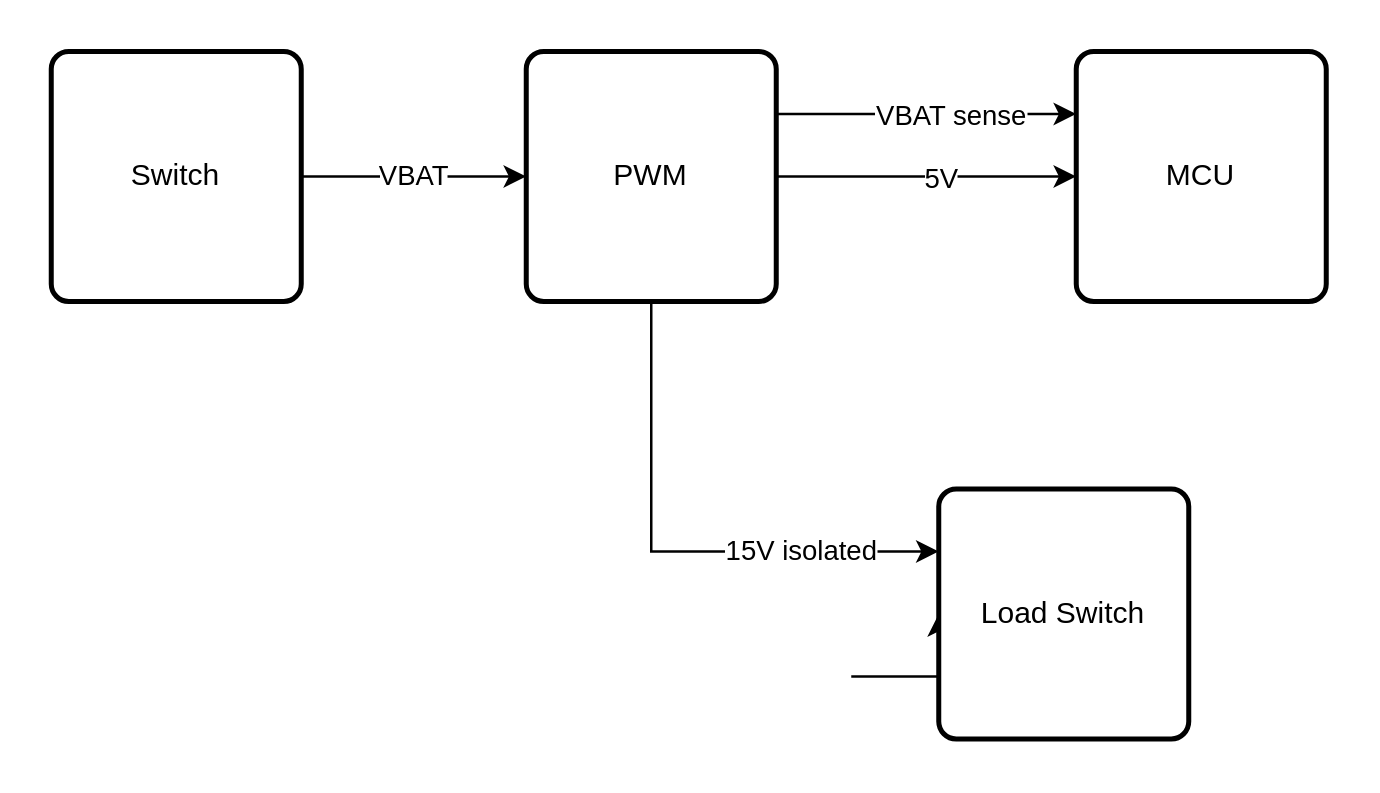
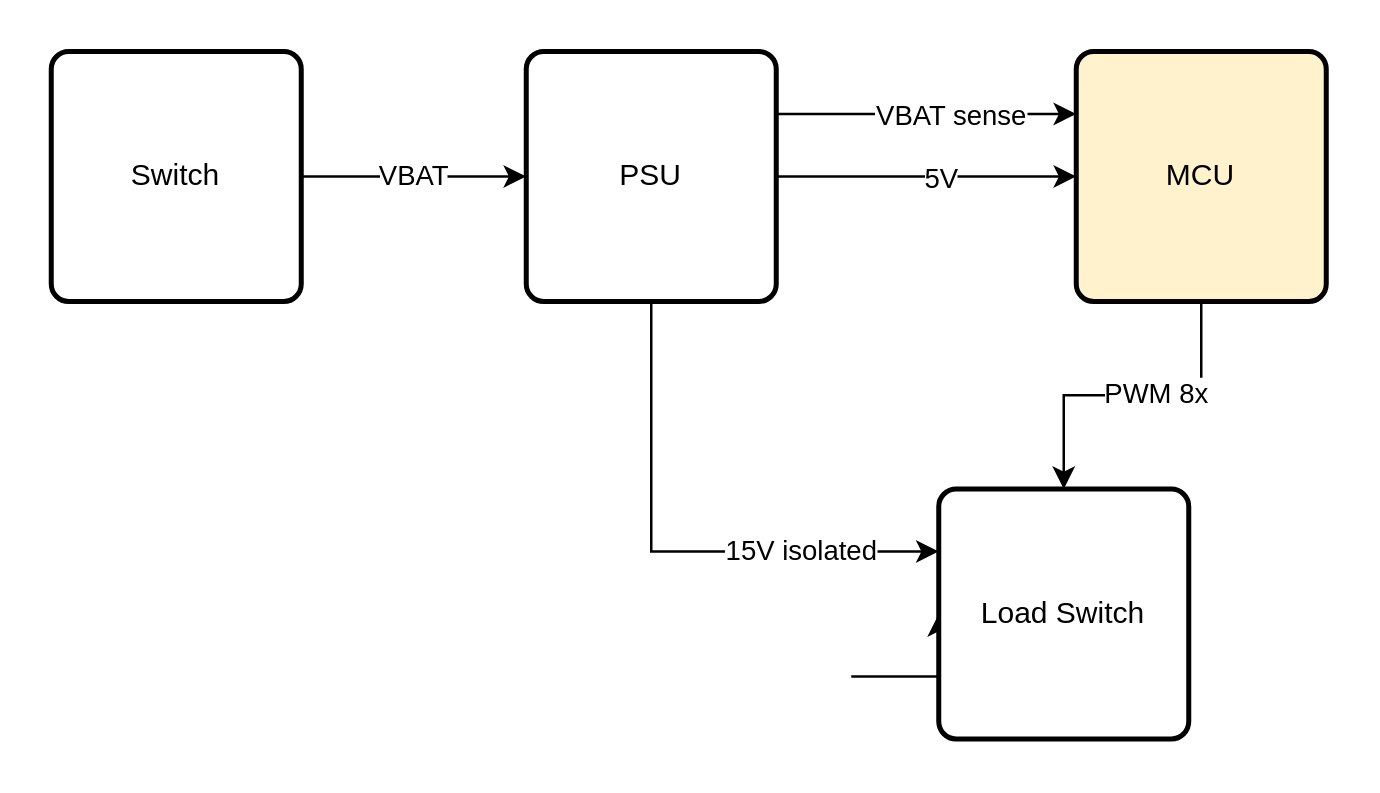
- <mxCell id="11" value="PWM" style="rounded=1;whiteSpace=wrap;html=1;absoluteArcSize=1;arcSize=14;strokeWidth=2;" parent="1" vertex="1"><mxGeometry x="210" y="20" width="100" height="100" as="geometry" /></mxCell>
+ <mxCell id="11" value="PSU" style="rounded=1;whiteSpace=wrap;html=1;absoluteArcSize=1;arcSize=14;strokeWidth=2;" parent="1" vertex="1"><mxGeometry x="210" y="20" width="100" height="100" as="geometry" /></mxCell>
- <mxCell id="4" value="MCU" style="rounded=1;whiteSpace=wrap;html=1;absoluteArcSize=1;arcSize=14;strokeWidth=2;" parent="1" vertex="1"><mxGeometry x="430" y="20" width="100" height="100" as="geometry" /></mxCell>
+ <mxCell id="4" value="MCU" style="rounded=1;whiteSpace=wrap;html=1;absoluteArcSize=1;arcSize=14;strokeWidth=2;fillColor=#fff2cc;" parent="1" vertex="1"><mxGeometry x="430" y="20" width="100" height="100" as="geometry" /></mxCell>
+ <mxCell id="2" style="edgeStyle=orthogonalEdgeStyle;rounded=0;orthogonalLoop=1;jettySize=auto;html=1;entryX=0.5;entryY=0;entryDx=0;entryDy=0;" parent="1" source="4" target="14" edge="1"><mxGeometry relative="1" as="geometry" /></mxCell>
+ <mxCell id="3" value="PWM 8x" style="edgeLabel;html=1;align=center;verticalAlign=middle;resizable=0;points=[];" parent="2" vertex="1" connectable="0"><mxGeometry x="-0.143" y="-1" relative="1" as="geometry"><mxPoint as="offset" /></mxGeometry></mxCell>
